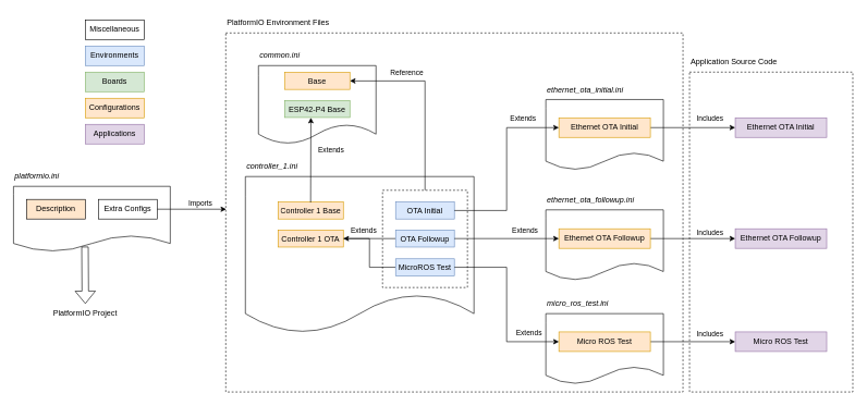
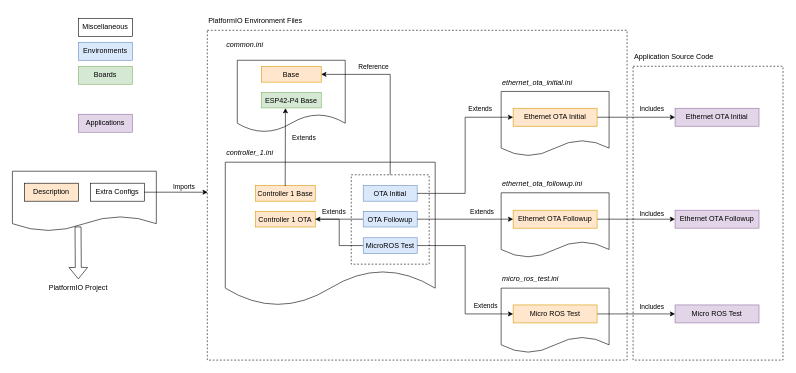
- <mxCell id="57" value="&lt;i&gt;common.ini&lt;/i&gt;" style="text;html=1;align=left;verticalAlign=middle;whiteSpace=wrap;rounded=0;" vertex="1" parent="1"><mxGeometry x="395" y="70" width="90" height="30" as="geometry" /></mxCell>
+ <mxCell id="57" value="&lt;i&gt;common.ini&lt;/i&gt;" style="text;html=1;align=left;verticalAlign=middle;whiteSpace=wrap;rounded=0;" vertex="1" parent="1"><mxGeometry x="375" y="60" width="90" height="30" as="geometry" /></mxCell>
- <mxCell id="6" value="Configurations" style="rounded=0;whiteSpace=wrap;html=1;fillColor=#ffe6cc;strokeColor=#d79b00;" vertex="1" parent="1"><mxGeometry x="130" y="150" width="90" height="30" as="geometry" /></mxCell>
- <mxCell id="19" value="&lt;i&gt;platformio.ini&lt;/i&gt;" style="text;html=1;align=left;verticalAlign=middle;whiteSpace=wrap;rounded=0;" vertex="1" parent="1"><mxGeometry x="20" y="255" width="90" height="30" as="geometry" /></mxCell>
